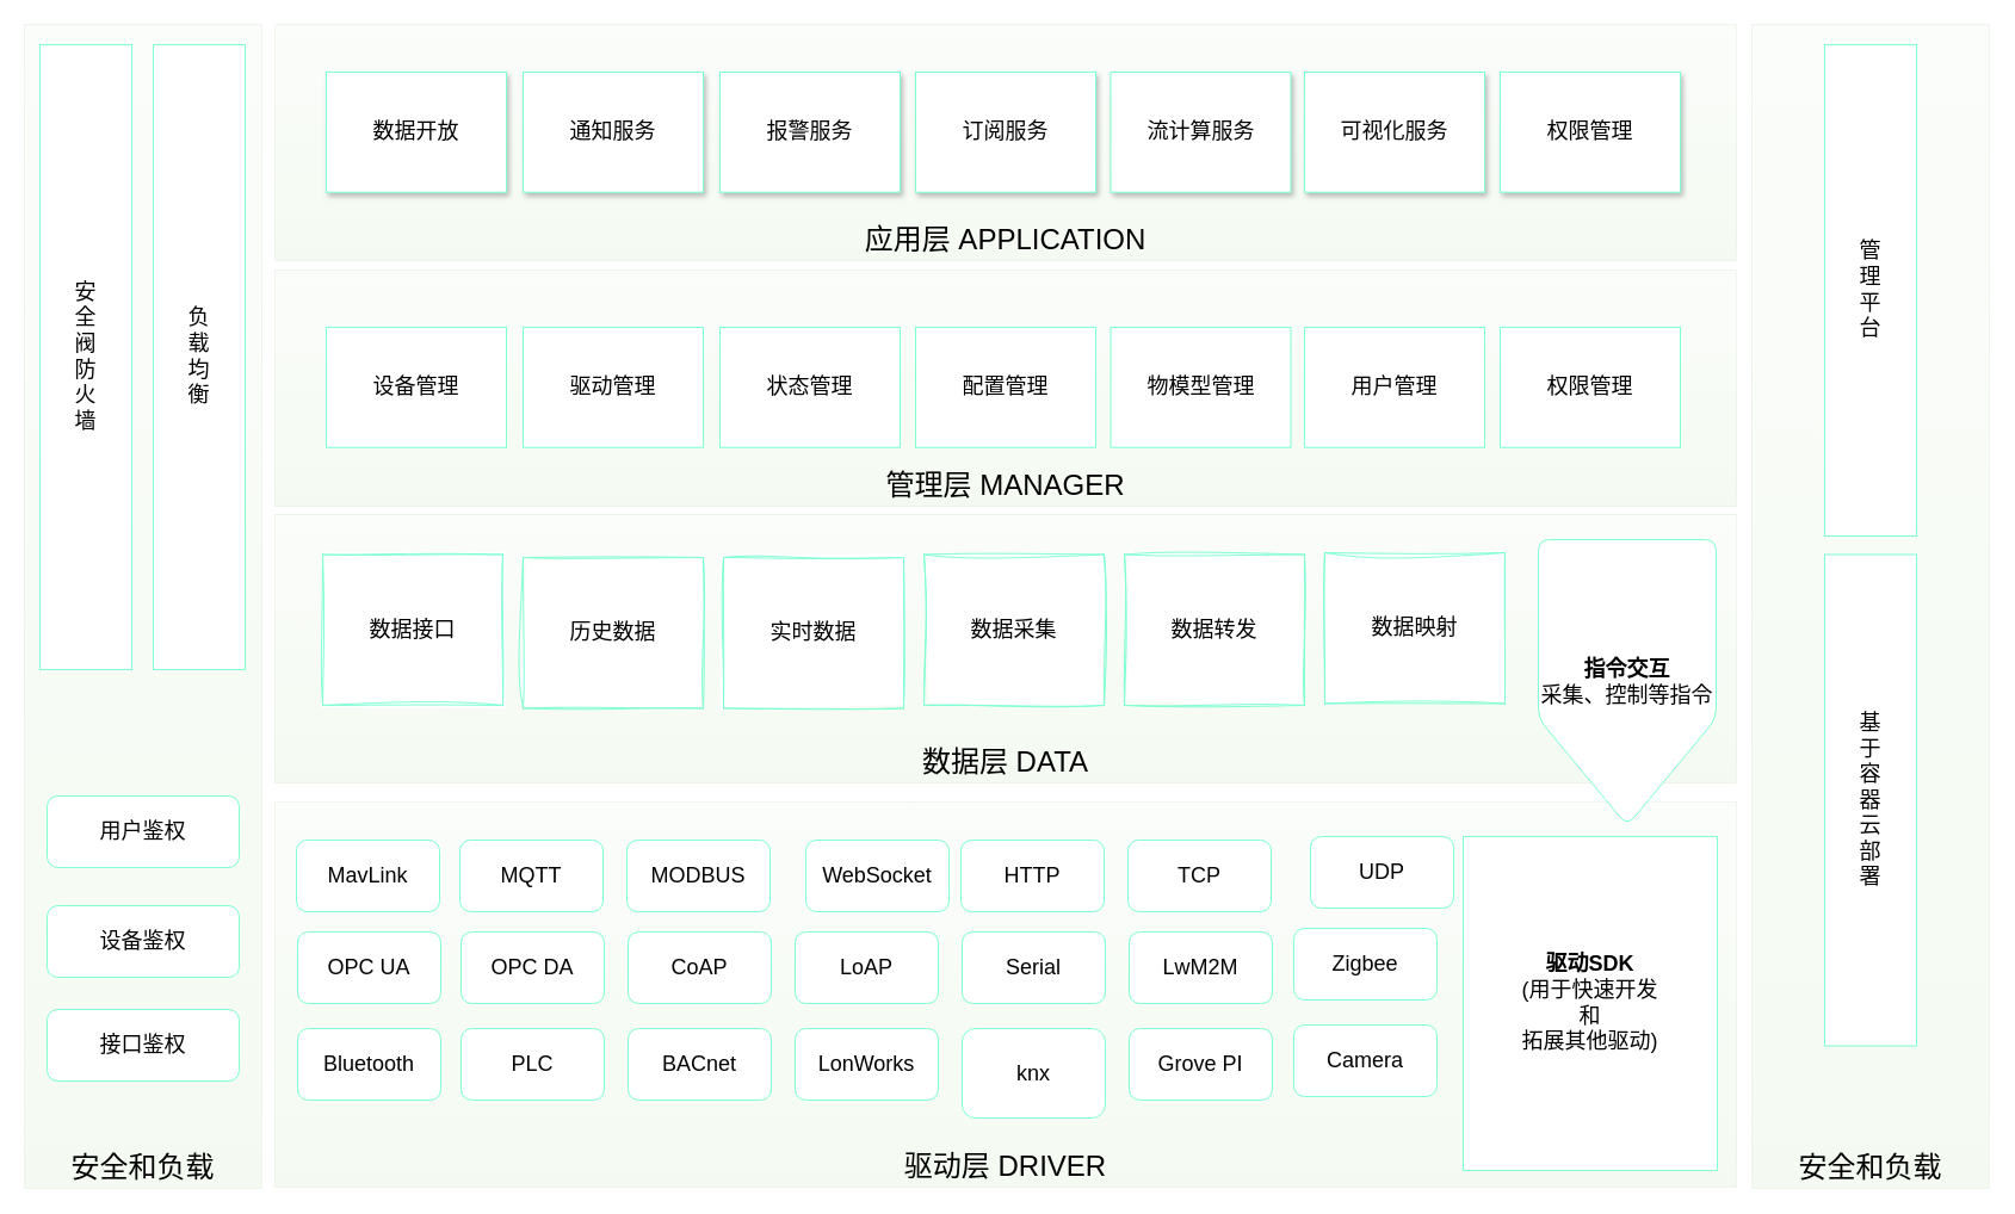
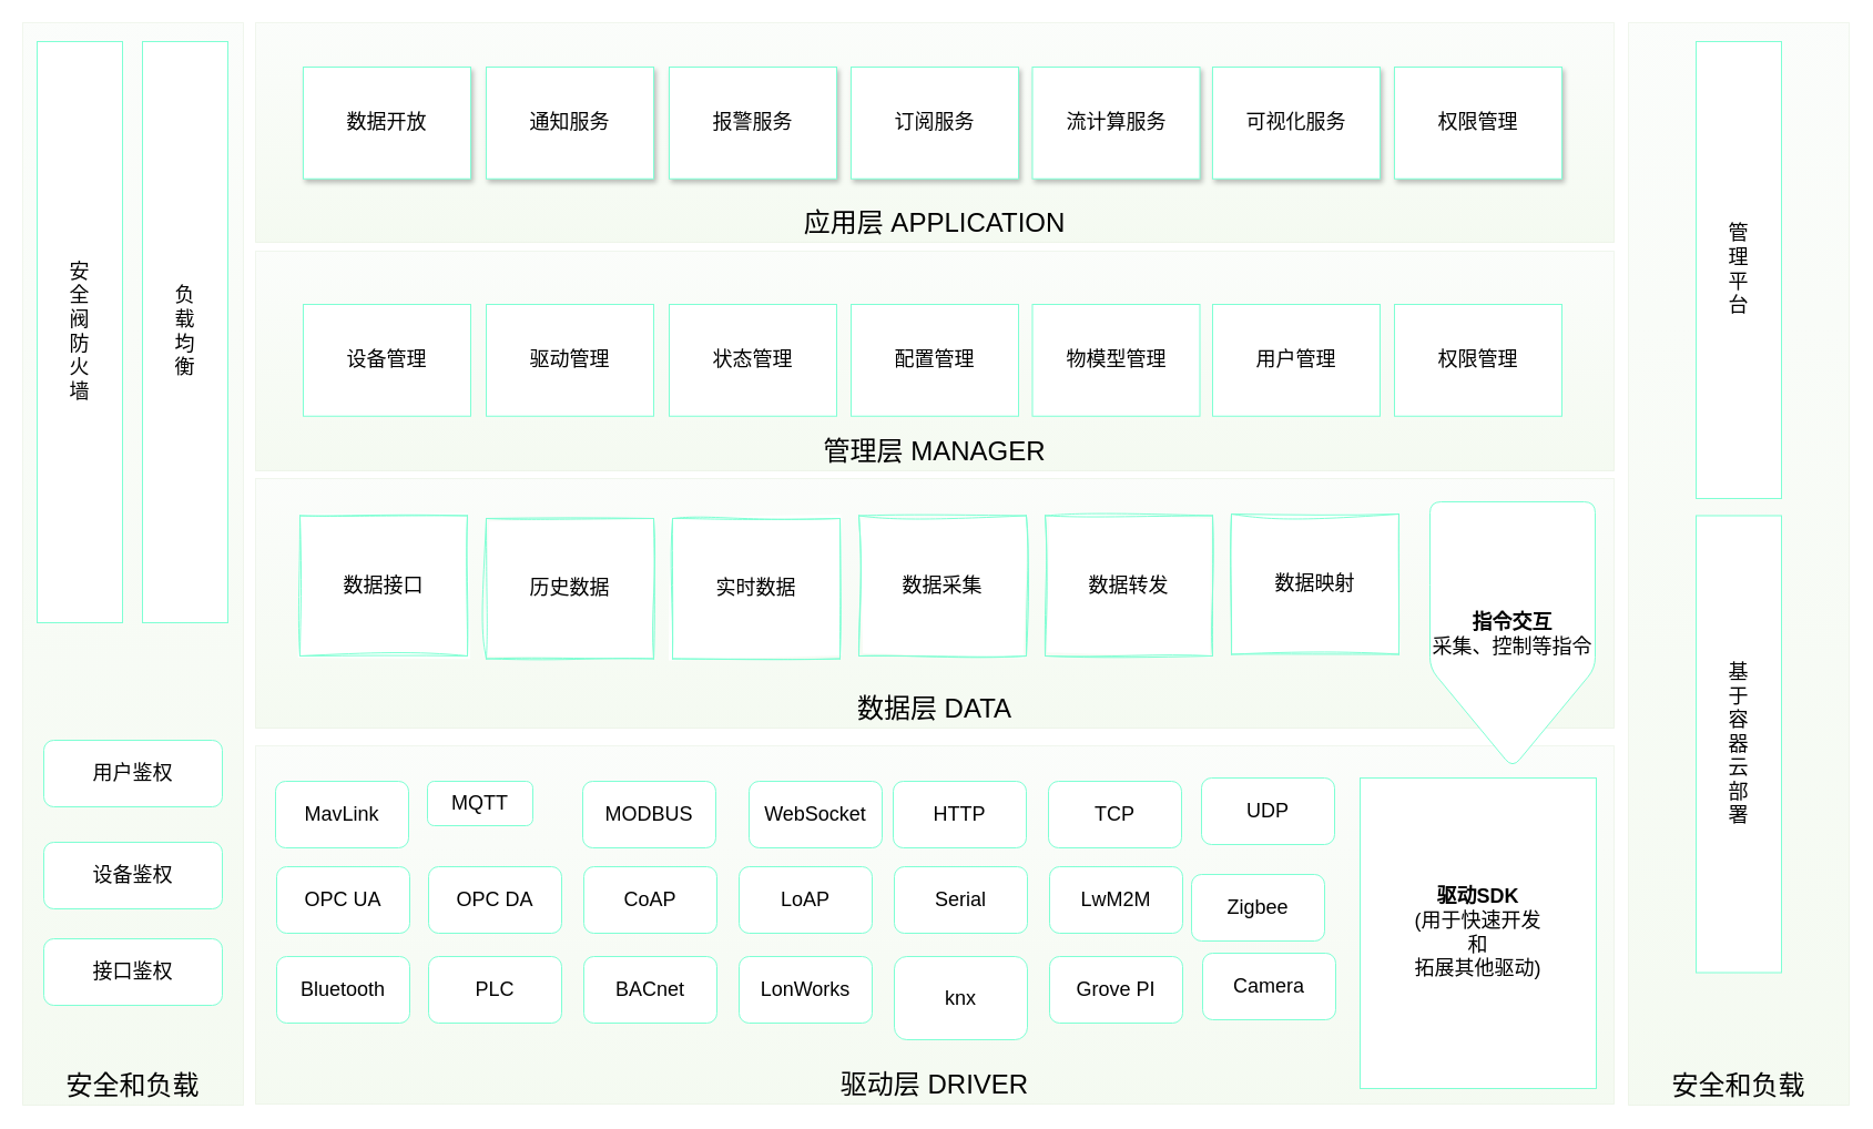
- <mxCell id="9" value="UDP" style="rounded=1;whiteSpace=wrap;html=1;fontSize=18;strokeColor=#7fffd4;" vertex="1" parent="1"><mxGeometry x="1098" y="701" width="120" height="60" as="geometry" /></mxCell>
+ <mxCell id="9" value="UDP" style="rounded=1;whiteSpace=wrap;html=1;fontSize=18;strokeColor=#7fffd4;" vertex="1" parent="1"><mxGeometry x="1083" y="701" width="120" height="60" as="geometry" /></mxCell>
- <mxCell id="4" value="MQTT" style="rounded=1;whiteSpace=wrap;html=1;fontSize=18;strokeColor=#7fffd4;" vertex="1" parent="1"><mxGeometry x="385" y="704" width="120" height="60" as="geometry" /></mxCell>
+ <mxCell id="4" value="MQTT" style="rounded=1;whiteSpace=wrap;html=1;fontSize=18;strokeColor=#7fffd4;" vertex="1" parent="1"><mxGeometry x="385" y="704" width="95" height="40" as="geometry" /></mxCell>
- <mxCell id="17" value="Zigbee" style="rounded=1;whiteSpace=wrap;html=1;fontSize=18;strokeColor=#7fffd4;" vertex="1" parent="1"><mxGeometry x="1084" y="778" width="120" height="60" as="geometry" /></mxCell>
+ <mxCell id="17" value="Zigbee" style="rounded=1;whiteSpace=wrap;html=1;fontSize=18;strokeColor=#7fffd4;" vertex="1" parent="1"><mxGeometry x="1074" y="788" width="120" height="60" as="geometry" /></mxCell>
